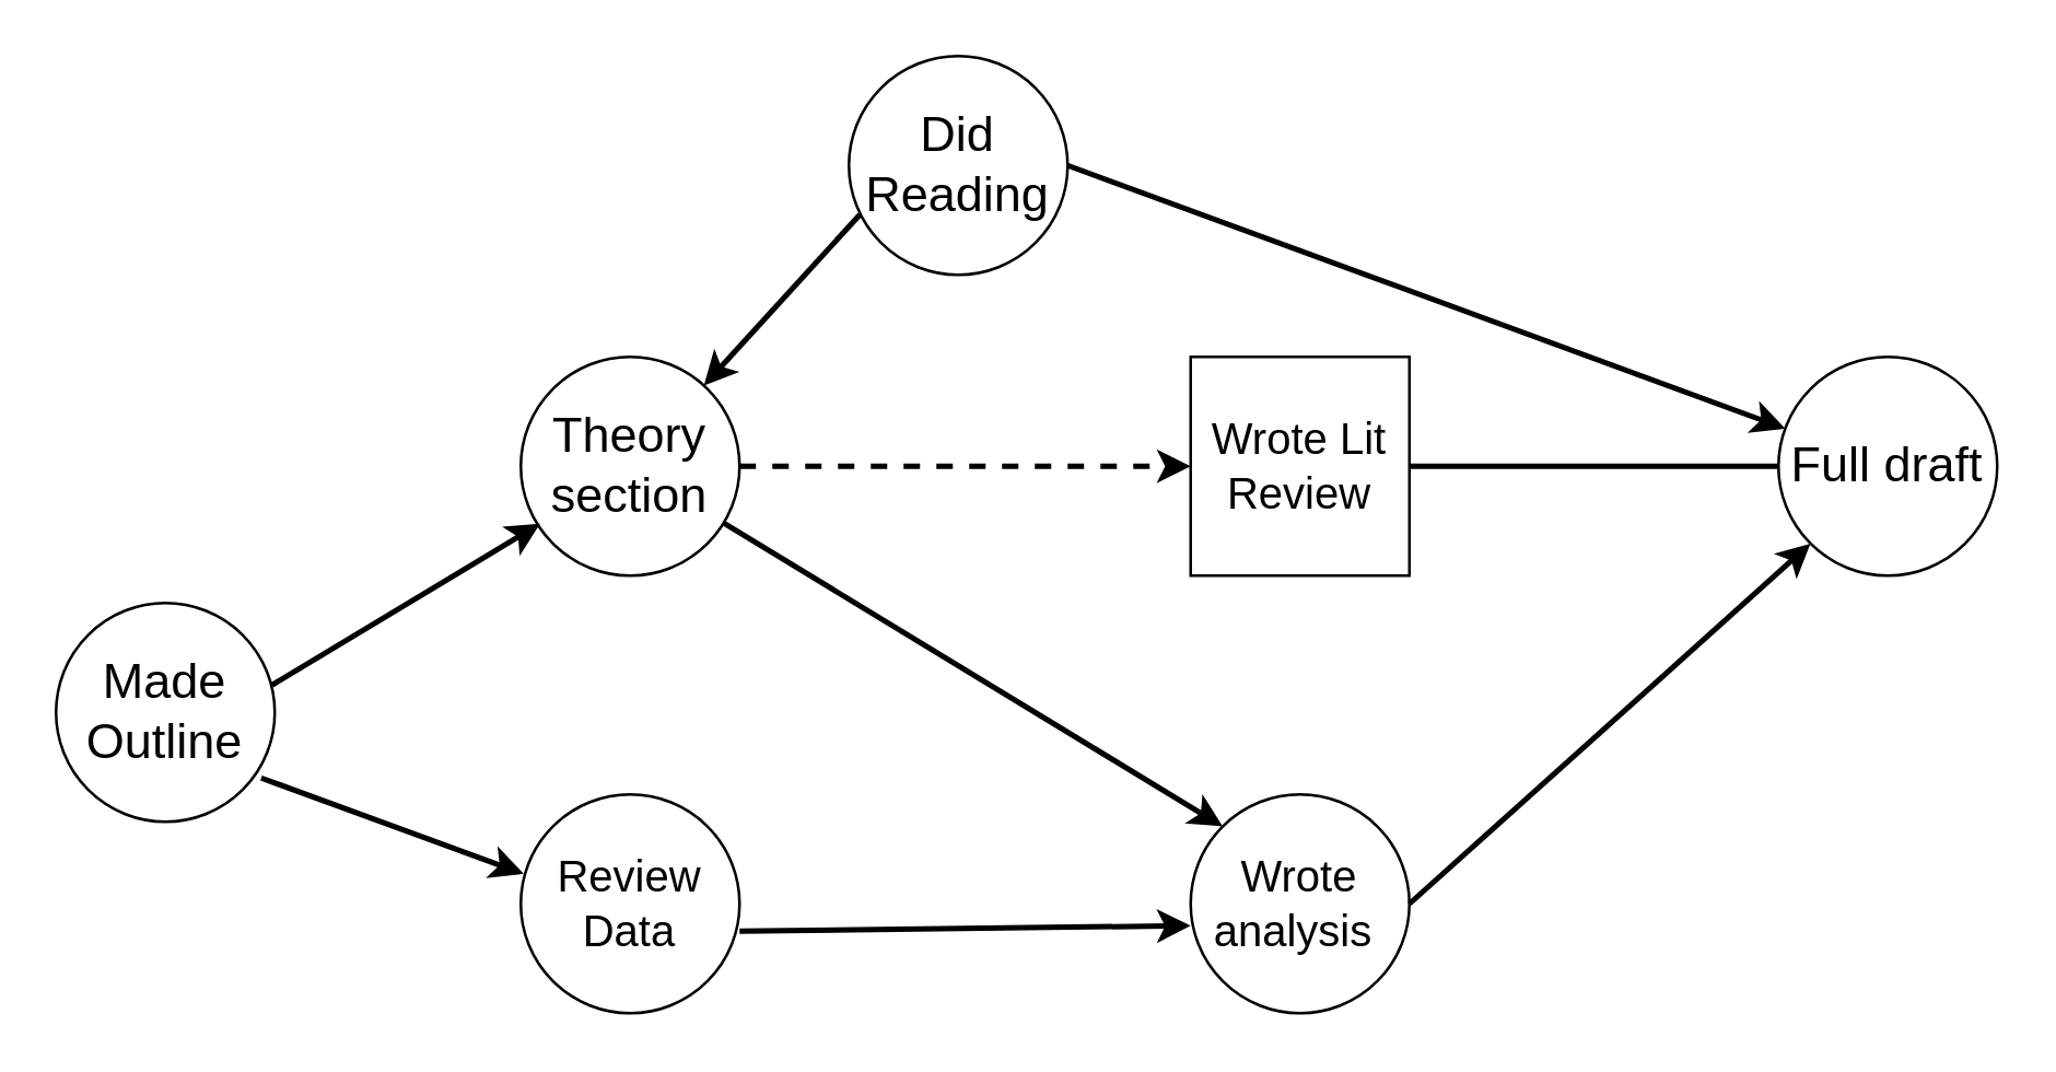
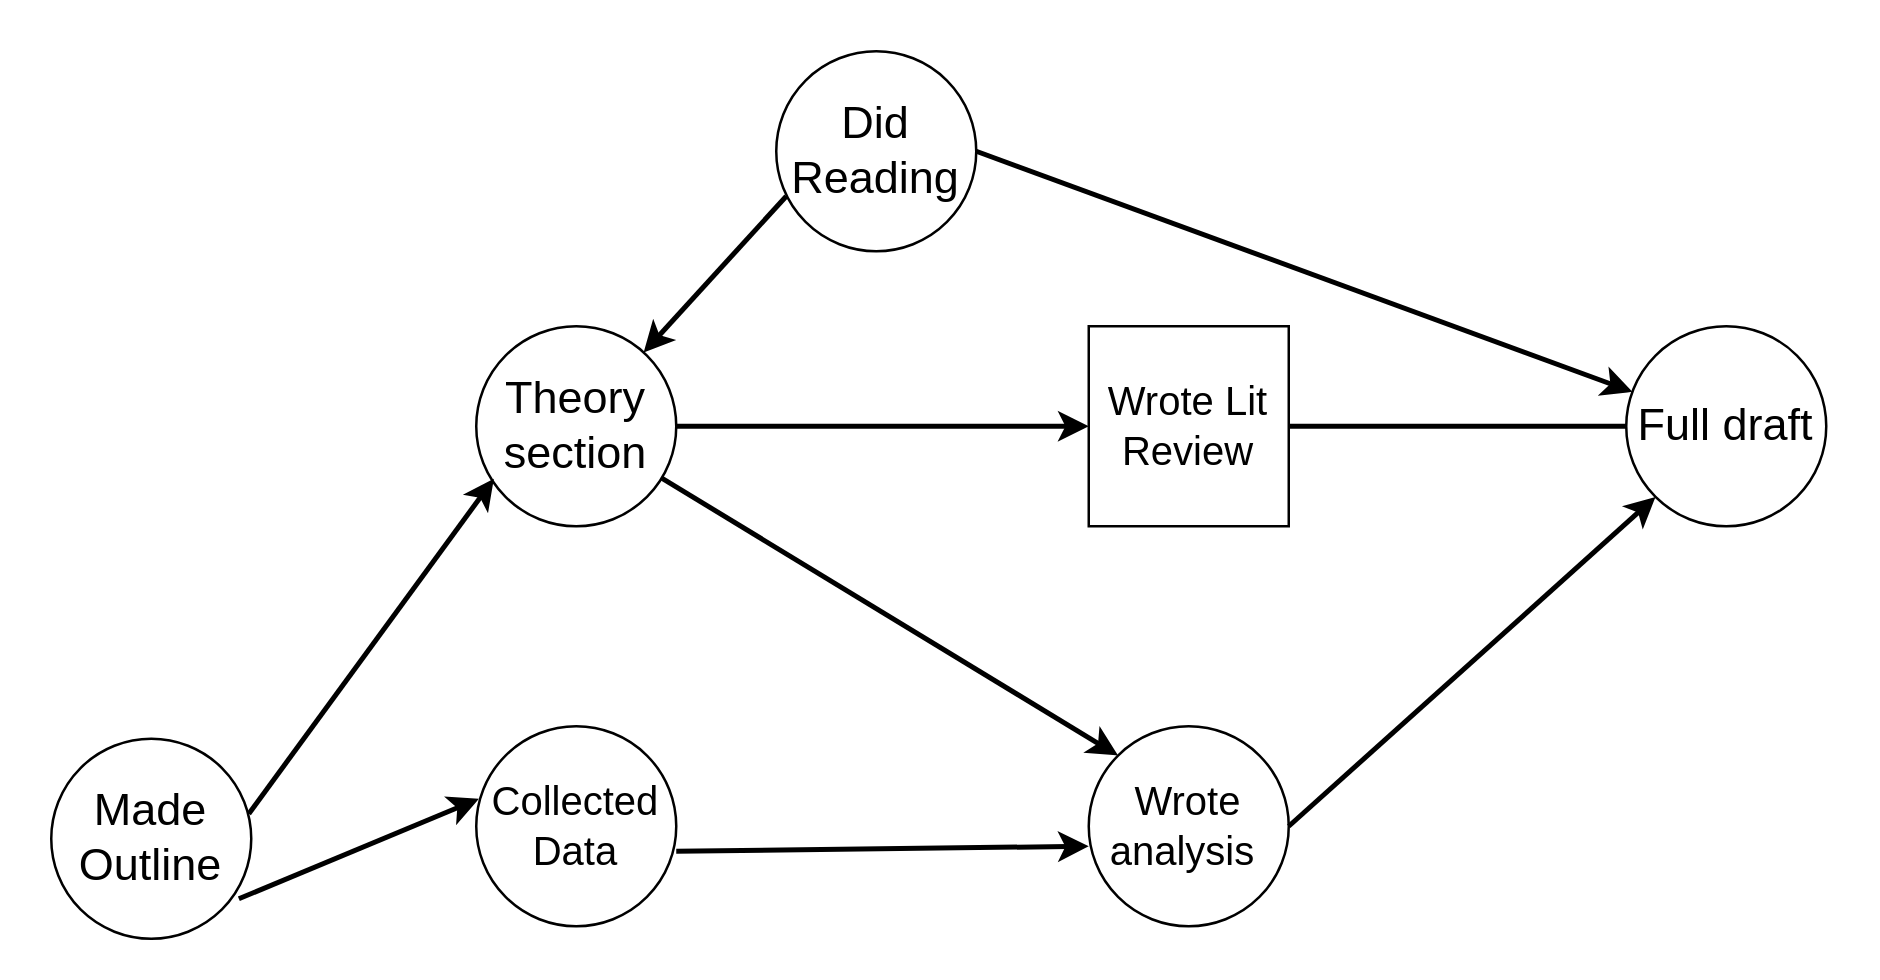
- <mxCell id="6" value="" style="endArrow=classic;html=1;rounded=0;fontSize=13;convertToSvg=1;strokeWidth=2;exitX=1;exitY=0.5;exitDx=0;exitDy=0;entryX=0;entryY=0.5;entryDx=0;entryDy=0;dashed=1;" edge="1" parent="1" source="5" target="2"><mxGeometry width="50" height="50" relative="1" as="geometry"><mxPoint x="160" y="180" as="sourcePoint" /><mxPoint x="210" y="130" as="targetPoint" /></mxGeometry></mxCell>
+ <mxCell id="6" value="" style="endArrow=classic;html=1;rounded=0;fontSize=13;convertToSvg=1;strokeWidth=2;exitX=1;exitY=0.5;exitDx=0;exitDy=0;entryX=0;entryY=0.5;entryDx=0;entryDy=0;" edge="1" parent="1" source="5" target="2"><mxGeometry width="50" height="50" relative="1" as="geometry"><mxPoint x="160" y="180" as="sourcePoint" /><mxPoint x="210" y="130" as="targetPoint" /></mxGeometry></mxCell>
- <mxCell id="9" value="&lt;font style=&quot;font-size: 18px;&quot;&gt;Made Outline&lt;/font&gt;" style="ellipse;whiteSpace=wrap;html=1;aspect=fixed;" vertex="1" parent="1"><mxGeometry x="20" y="220" width="80" height="80" as="geometry" /></mxCell>
+ <mxCell id="9" value="&lt;font style=&quot;font-size: 18px;&quot;&gt;Made Outline&lt;/font&gt;" style="ellipse;whiteSpace=wrap;html=1;aspect=fixed;" vertex="1" parent="1"><mxGeometry x="20" y="295" width="80" height="80" as="geometry" /></mxCell>
- <mxCell id="13" value="&lt;font style=&quot;font-size: 16px;&quot;&gt;Review Data&lt;/font&gt;" style="ellipse;whiteSpace=wrap;html=1;aspect=fixed;" vertex="1" parent="1"><mxGeometry x="190" y="290" width="80" height="80" as="geometry" /></mxCell>
+ <mxCell id="13" value="&lt;font style=&quot;font-size: 16px;&quot;&gt;Collected Data&lt;/font&gt;" style="ellipse;whiteSpace=wrap;html=1;aspect=fixed;" vertex="1" parent="1"><mxGeometry x="190" y="290" width="80" height="80" as="geometry" /></mxCell>
